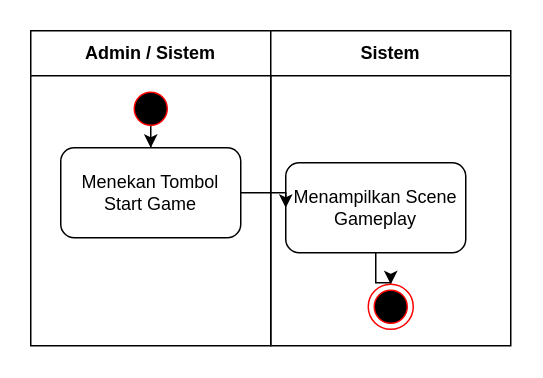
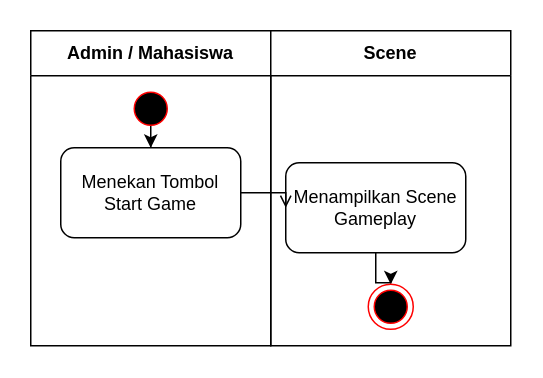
- <mxCell id="2" value="Admin / Sistem" style="swimlane;whiteSpace=wrap;html=1;startSize=30;" parent="1" vertex="1"><mxGeometry x="20" y="20" width="160" height="210" as="geometry" /></mxCell>
+ <mxCell id="2" value="Admin / Mahasiswa" style="swimlane;whiteSpace=wrap;html=1;startSize=30;" parent="1" vertex="1"><mxGeometry x="20" y="20" width="160" height="210" as="geometry" /></mxCell>
- <mxCell id="6" value="Sistem" style="swimlane;whiteSpace=wrap;html=1;startSize=30;" parent="1" vertex="1"><mxGeometry x="180" y="20" width="160" height="210" as="geometry" /></mxCell>
+ <mxCell id="6" value="Scene" style="swimlane;whiteSpace=wrap;html=1;startSize=30;" parent="1" vertex="1"><mxGeometry x="180" y="20" width="160" height="210" as="geometry" /></mxCell>
- <mxCell id="10" value="" style="edgeStyle=orthogonalEdgeStyle;rounded=0;orthogonalLoop=1;jettySize=auto;html=1;exitX=1;exitY=0.5;exitDx=0;exitDy=0;entryX=0;entryY=0.5;entryDx=0;entryDy=0;" parent="1" source="5" target="8" edge="1"><mxGeometry relative="1" as="geometry"><mxPoint x="165" y="182.279" as="sourcePoint" /><mxPoint x="290" y="160" as="targetPoint" /></mxGeometry></mxCell>
+ <mxCell id="10" value="" style="edgeStyle=orthogonalEdgeStyle;rounded=0;orthogonalLoop=1;jettySize=auto;html=1;exitX=1;exitY=0.5;exitDx=0;exitDy=0;entryX=0;entryY=0.5;entryDx=0;entryDy=0;endArrow=open;" parent="1" source="5" target="8" edge="1"><mxGeometry relative="1" as="geometry"><mxPoint x="165" y="182.279" as="sourcePoint" /><mxPoint x="290" y="160" as="targetPoint" /></mxGeometry></mxCell>
